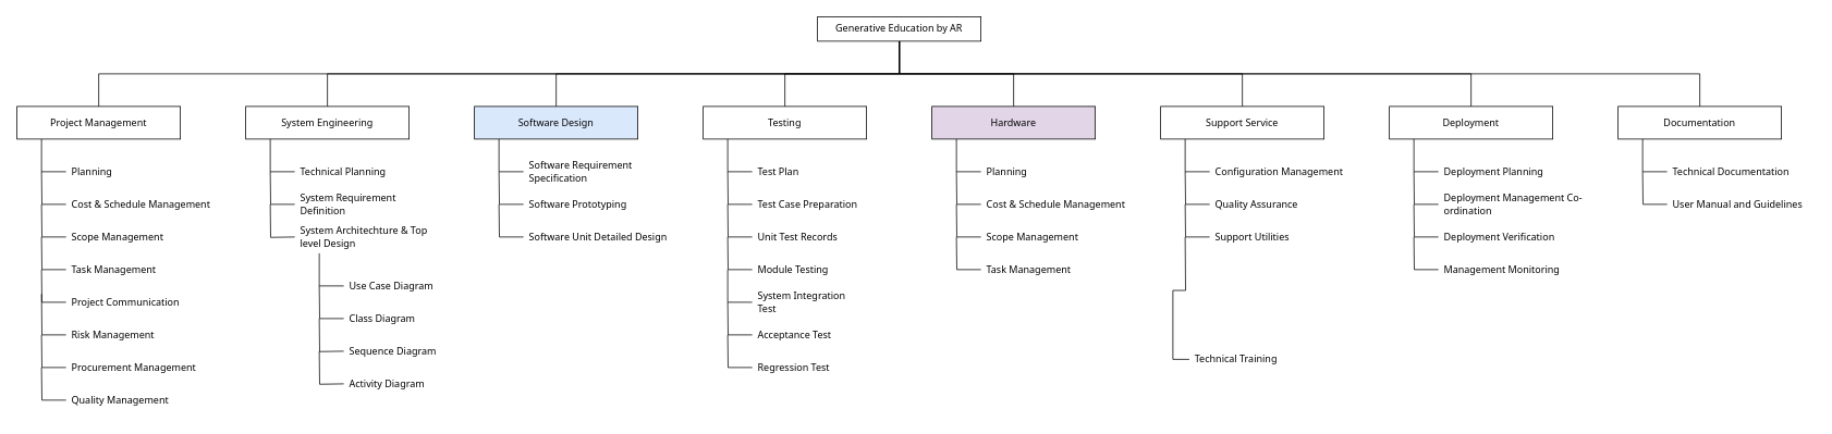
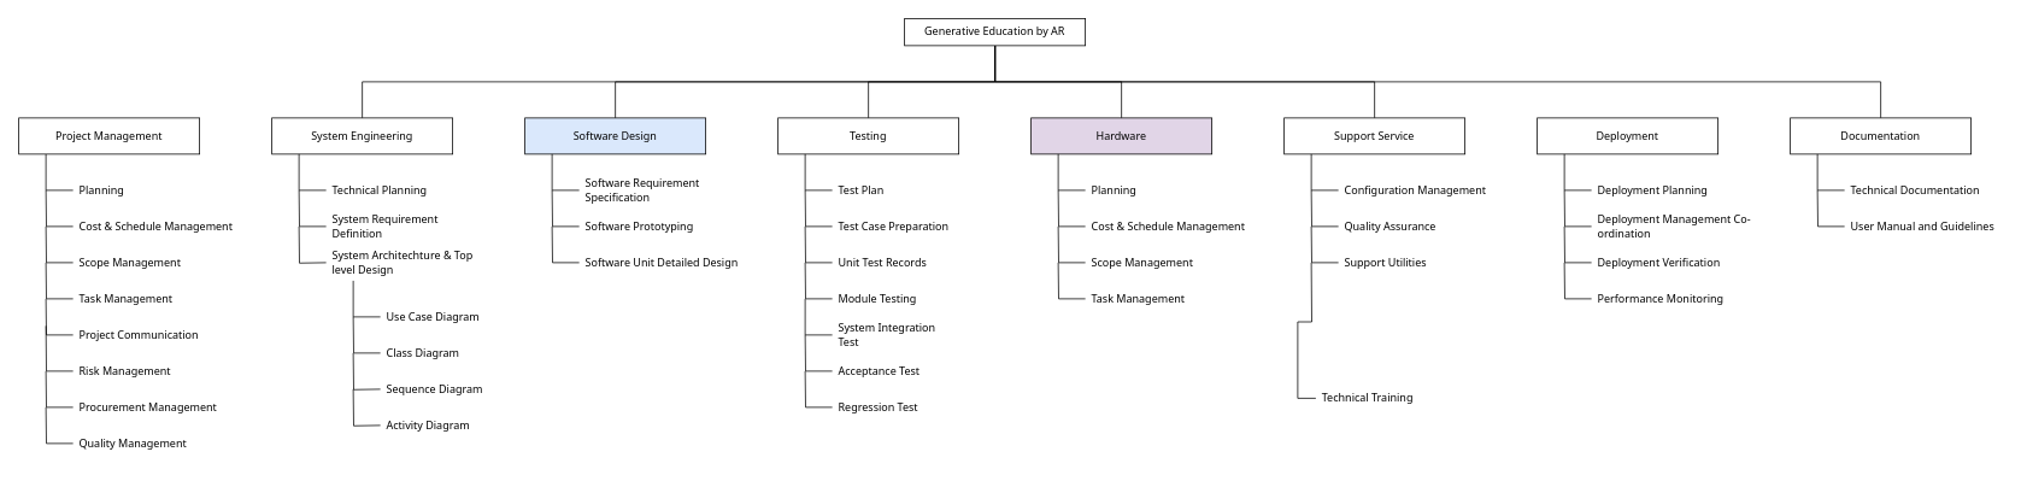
- <mxCell id="5" style="edgeStyle=orthogonalEdgeStyle;rounded=0;orthogonalLoop=1;jettySize=auto;html=1;exitX=0.5;exitY=1;exitDx=0;exitDy=0;entryX=0.5;entryY=0.25;entryDx=0;entryDy=0;entryPerimeter=0;fontFamily=Segoe UI;endArrow=none;endFill=0;" edge="1" parent="1" source="10" target="12"><mxGeometry relative="1" as="geometry" /></mxCell>
- <mxCell id="8" style="edgeStyle=orthogonalEdgeStyle;rounded=0;orthogonalLoop=1;jettySize=auto;html=1;exitX=0.5;exitY=1;exitDx=0;exitDy=0;entryX=0.5;entryY=0;entryDx=0;entryDy=0;fontFamily=Segoe UI;endArrow=none;endFill=0;" edge="1" parent="1" source="10" target="18"><mxGeometry relative="1" as="geometry" /></mxCell>
- <mxCell id="92" value="Management Monitoring" style="text;html=1;strokeColor=none;fillColor=none;align=left;verticalAlign=middle;whiteSpace=wrap;rounded=0;fontFamily=Segoe UI;spacingLeft=5;" vertex="1" parent="1"><mxGeometry x="1760" y="310" width="180" height="40" as="geometry" /></mxCell>
+ <mxCell id="92" value="Performance Monitoring" style="text;html=1;strokeColor=none;fillColor=none;align=left;verticalAlign=middle;whiteSpace=wrap;rounded=0;fontFamily=Segoe UI;spacingLeft=5;" vertex="1" parent="1"><mxGeometry x="1760" y="310" width="180" height="40" as="geometry" /></mxCell>
